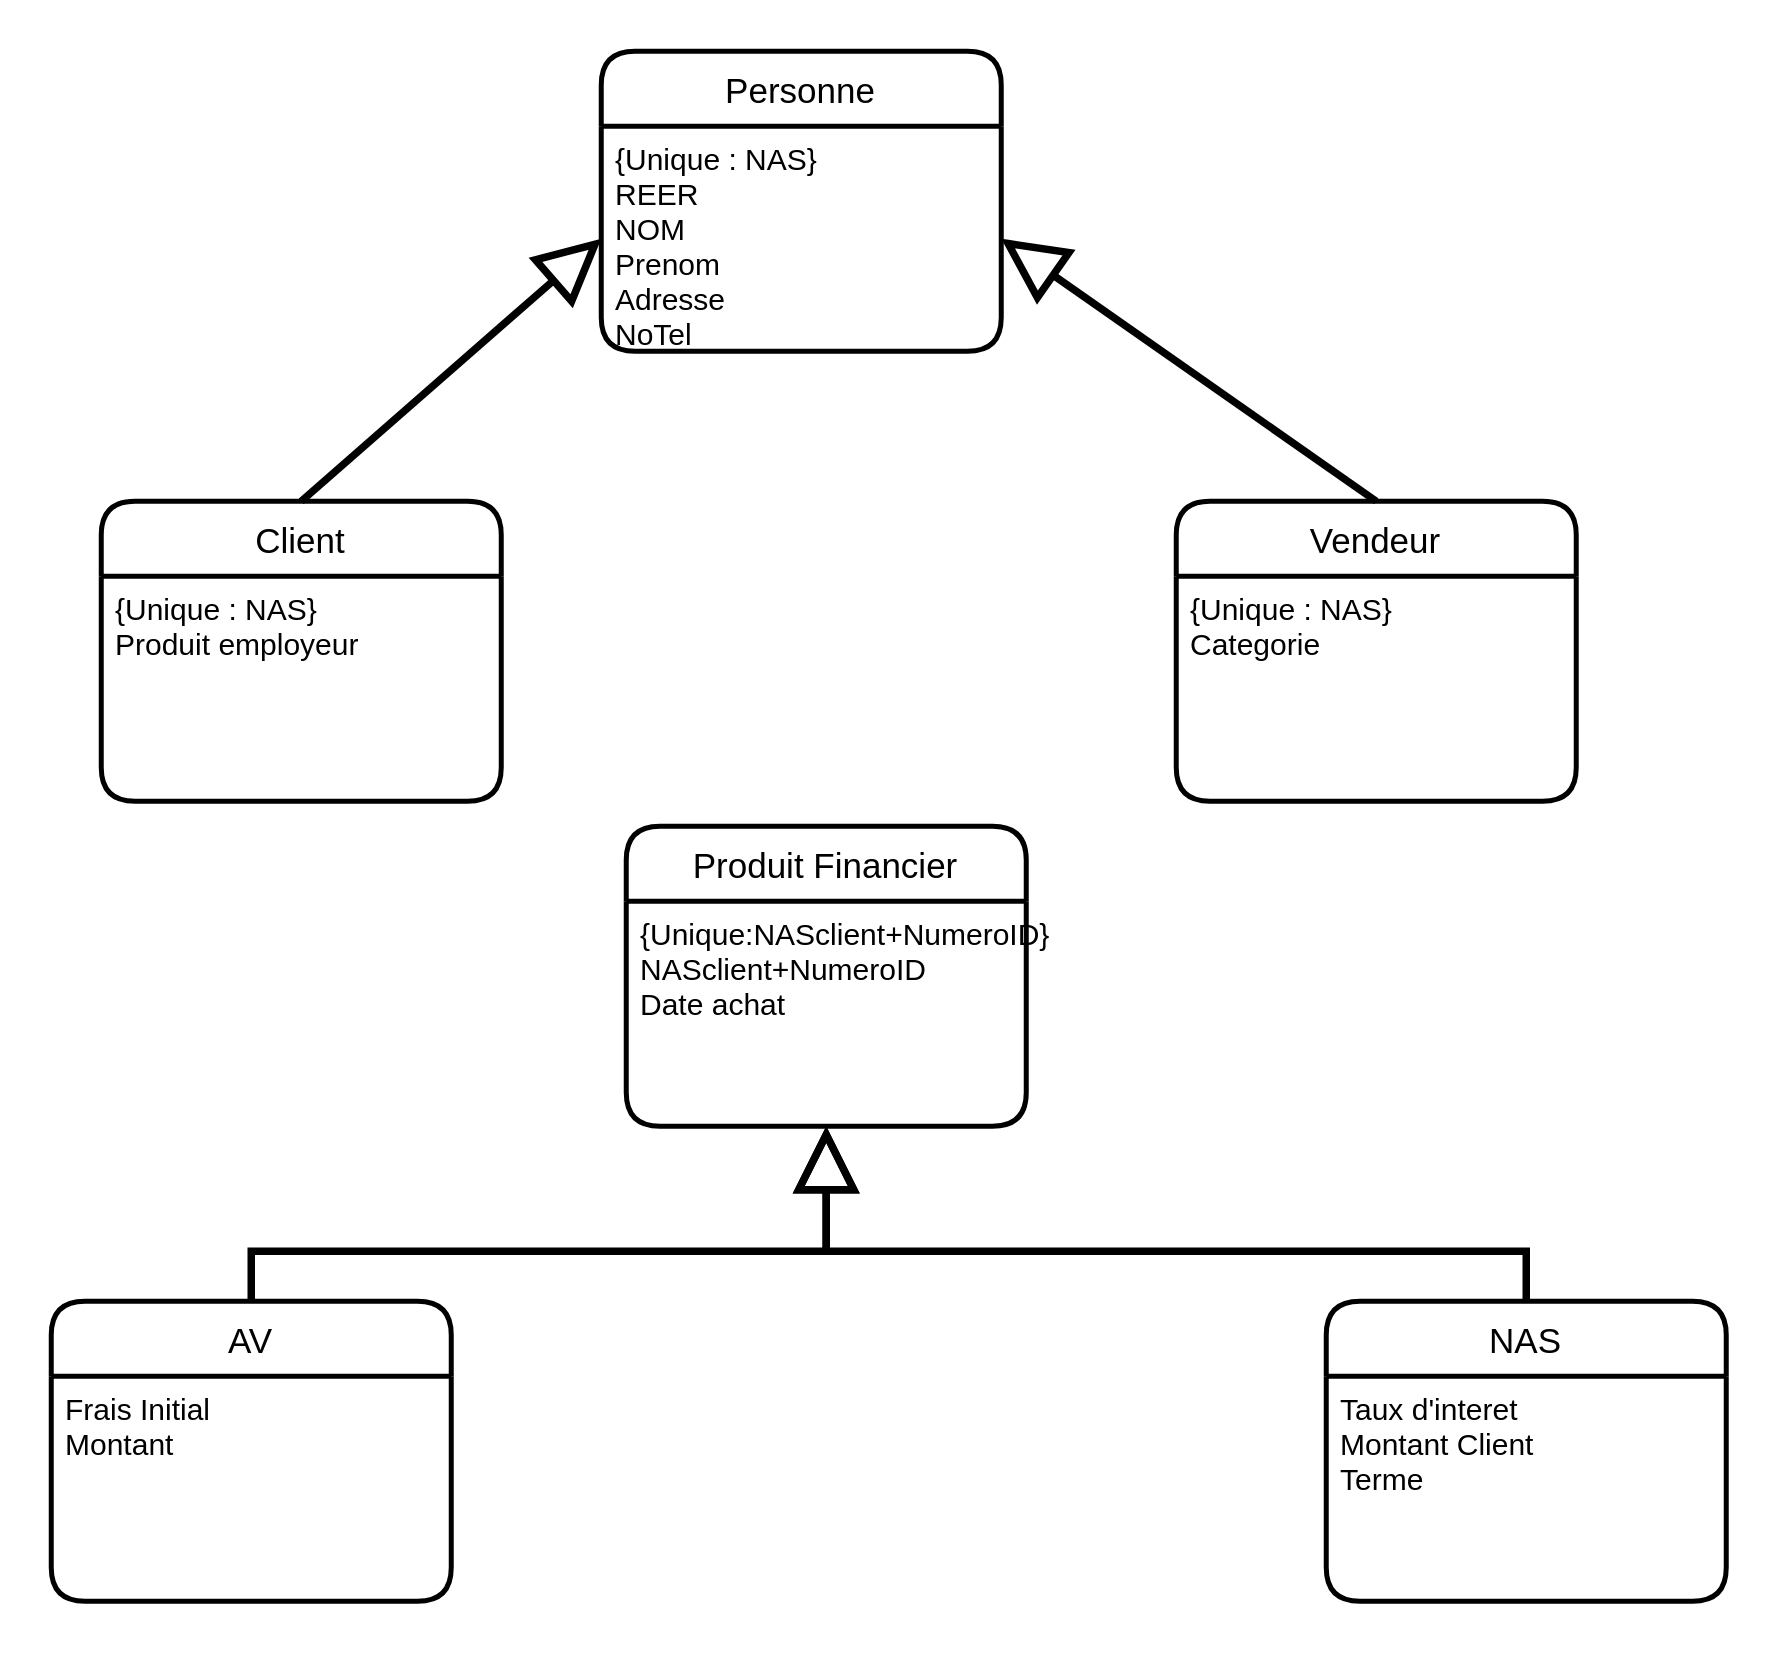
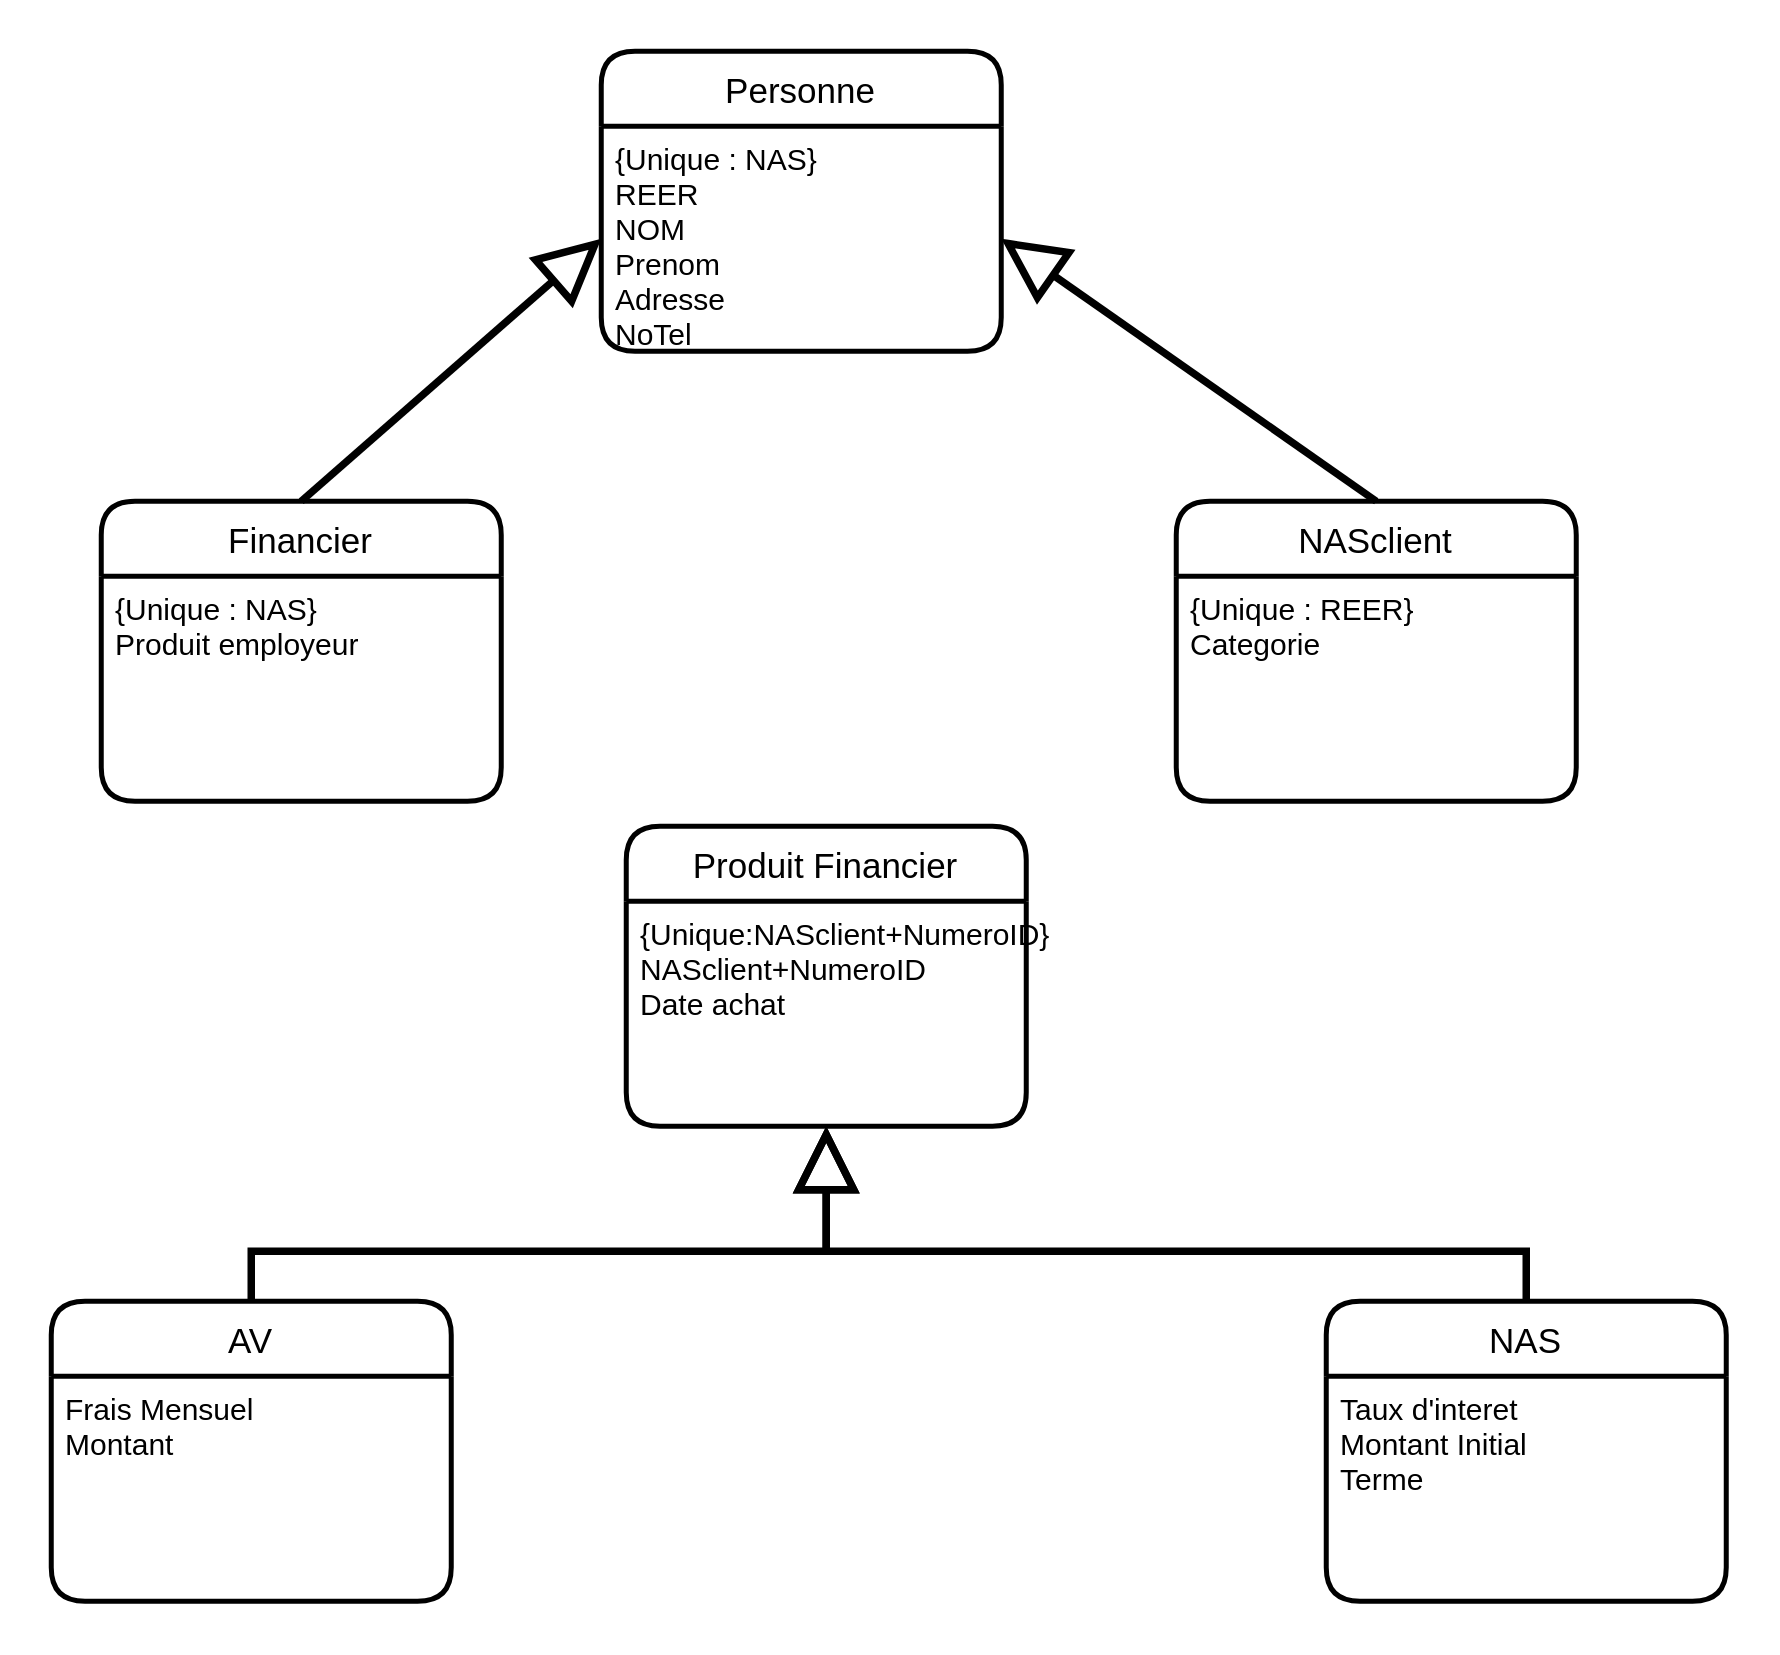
- <mxCell id="4" value="Client" style="swimlane;childLayout=stackLayout;horizontal=1;startSize=30;horizontalStack=0;rounded=1;fontSize=14;fontStyle=0;strokeWidth=2;resizeParent=0;resizeLast=1;shadow=0;dashed=0;align=center;" vertex="1" parent="1"><mxGeometry x="40" y="200" width="160" height="120" as="geometry" /></mxCell>
+ <mxCell id="4" value="Financier" style="swimlane;childLayout=stackLayout;horizontal=1;startSize=30;horizontalStack=0;rounded=1;fontSize=14;fontStyle=0;strokeWidth=2;resizeParent=0;resizeLast=1;shadow=0;dashed=0;align=center;" vertex="1" parent="1"><mxGeometry x="40" y="200" width="160" height="120" as="geometry" /></mxCell>
- <mxCell id="11" value="Vendeur" style="swimlane;childLayout=stackLayout;horizontal=1;startSize=30;horizontalStack=0;rounded=1;fontSize=14;fontStyle=0;strokeWidth=2;resizeParent=0;resizeLast=1;shadow=0;dashed=0;align=center;" vertex="1" parent="1"><mxGeometry x="470" y="200" width="160" height="120" as="geometry" /></mxCell>
+ <mxCell id="11" value="NASclient" style="swimlane;childLayout=stackLayout;horizontal=1;startSize=30;horizontalStack=0;rounded=1;fontSize=14;fontStyle=0;strokeWidth=2;resizeParent=0;resizeLast=1;shadow=0;dashed=0;align=center;" vertex="1" parent="1"><mxGeometry x="470" y="200" width="160" height="120" as="geometry" /></mxCell>
- <mxCell id="12" value="{Unique : NAS}&#10;Categorie" style="align=left;strokeColor=none;fillColor=none;spacingLeft=4;fontSize=12;verticalAlign=top;resizable=0;rotatable=0;part=1;" vertex="1" parent="11"><mxGeometry y="30" width="160" height="90" as="geometry" /></mxCell>
+ <mxCell id="12" value="{Unique : REER}&#10;Categorie" style="align=left;strokeColor=none;fillColor=none;spacingLeft=4;fontSize=12;verticalAlign=top;resizable=0;rotatable=0;part=1;" vertex="1" parent="11"><mxGeometry y="30" width="160" height="90" as="geometry" /></mxCell>
- <mxCell id="15" value="Frais Initial&#10;Montant" style="align=left;strokeColor=none;fillColor=none;spacingLeft=4;fontSize=12;verticalAlign=top;resizable=0;rotatable=0;part=1;" vertex="1" parent="14"><mxGeometry y="30" width="160" height="90" as="geometry" /></mxCell>
+ <mxCell id="15" value="Frais Mensuel&#10;Montant" style="align=left;strokeColor=none;fillColor=none;spacingLeft=4;fontSize=12;verticalAlign=top;resizable=0;rotatable=0;part=1;" vertex="1" parent="14"><mxGeometry y="30" width="160" height="90" as="geometry" /></mxCell>
- <mxCell id="10" value="Taux d'interet&#10;Montant Client&#10;Terme" style="align=left;strokeColor=none;fillColor=none;spacingLeft=4;fontSize=12;verticalAlign=top;resizable=0;rotatable=0;part=1;" vertex="1" parent="9"><mxGeometry y="30" width="160" height="90" as="geometry" /></mxCell>
+ <mxCell id="10" value="Taux d'interet&#10;Montant Initial&#10;Terme" style="align=left;strokeColor=none;fillColor=none;spacingLeft=4;fontSize=12;verticalAlign=top;resizable=0;rotatable=0;part=1;" vertex="1" parent="9"><mxGeometry y="30" width="160" height="90" as="geometry" /></mxCell>
